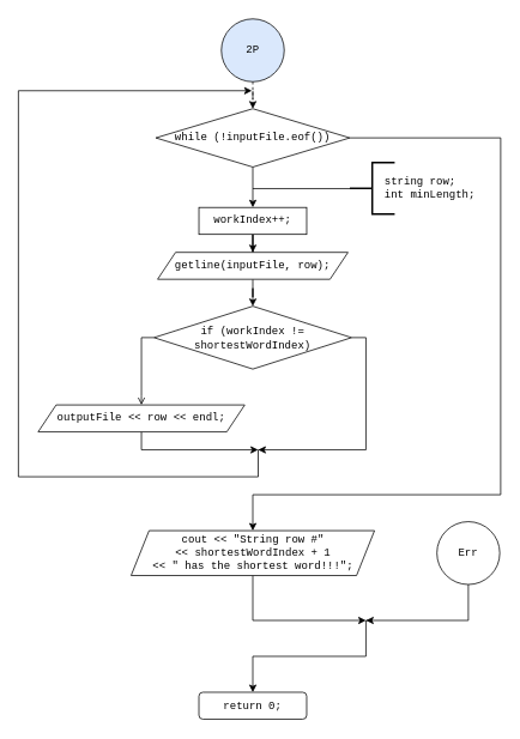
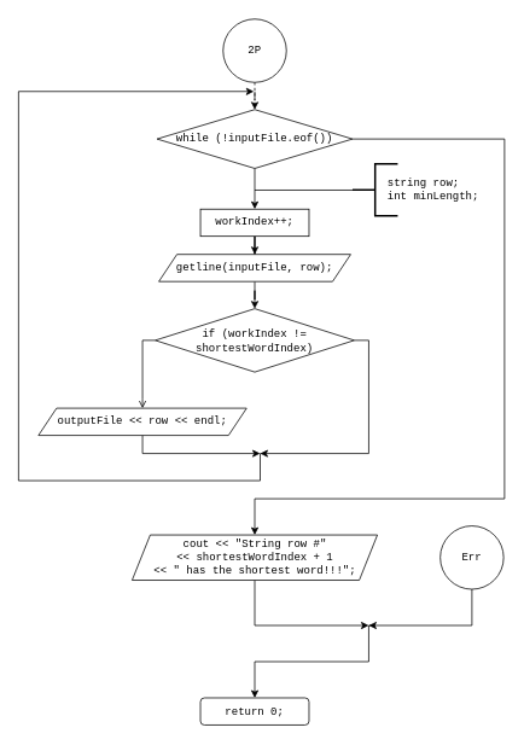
- <mxCell id="3" value="2P" style="ellipse;whiteSpace=wrap;html=1;aspect=fixed;fontFamily=Courier New;fillColor=#dae8fc;" vertex="1" parent="1"><mxGeometry x="246" y="20" width="70" height="70" as="geometry" /></mxCell>
+ <mxCell id="3" value="2P" style="ellipse;whiteSpace=wrap;html=1;aspect=fixed;fontFamily=Courier New;" vertex="1" parent="1"><mxGeometry x="246" y="20" width="70" height="70" as="geometry" /></mxCell>
